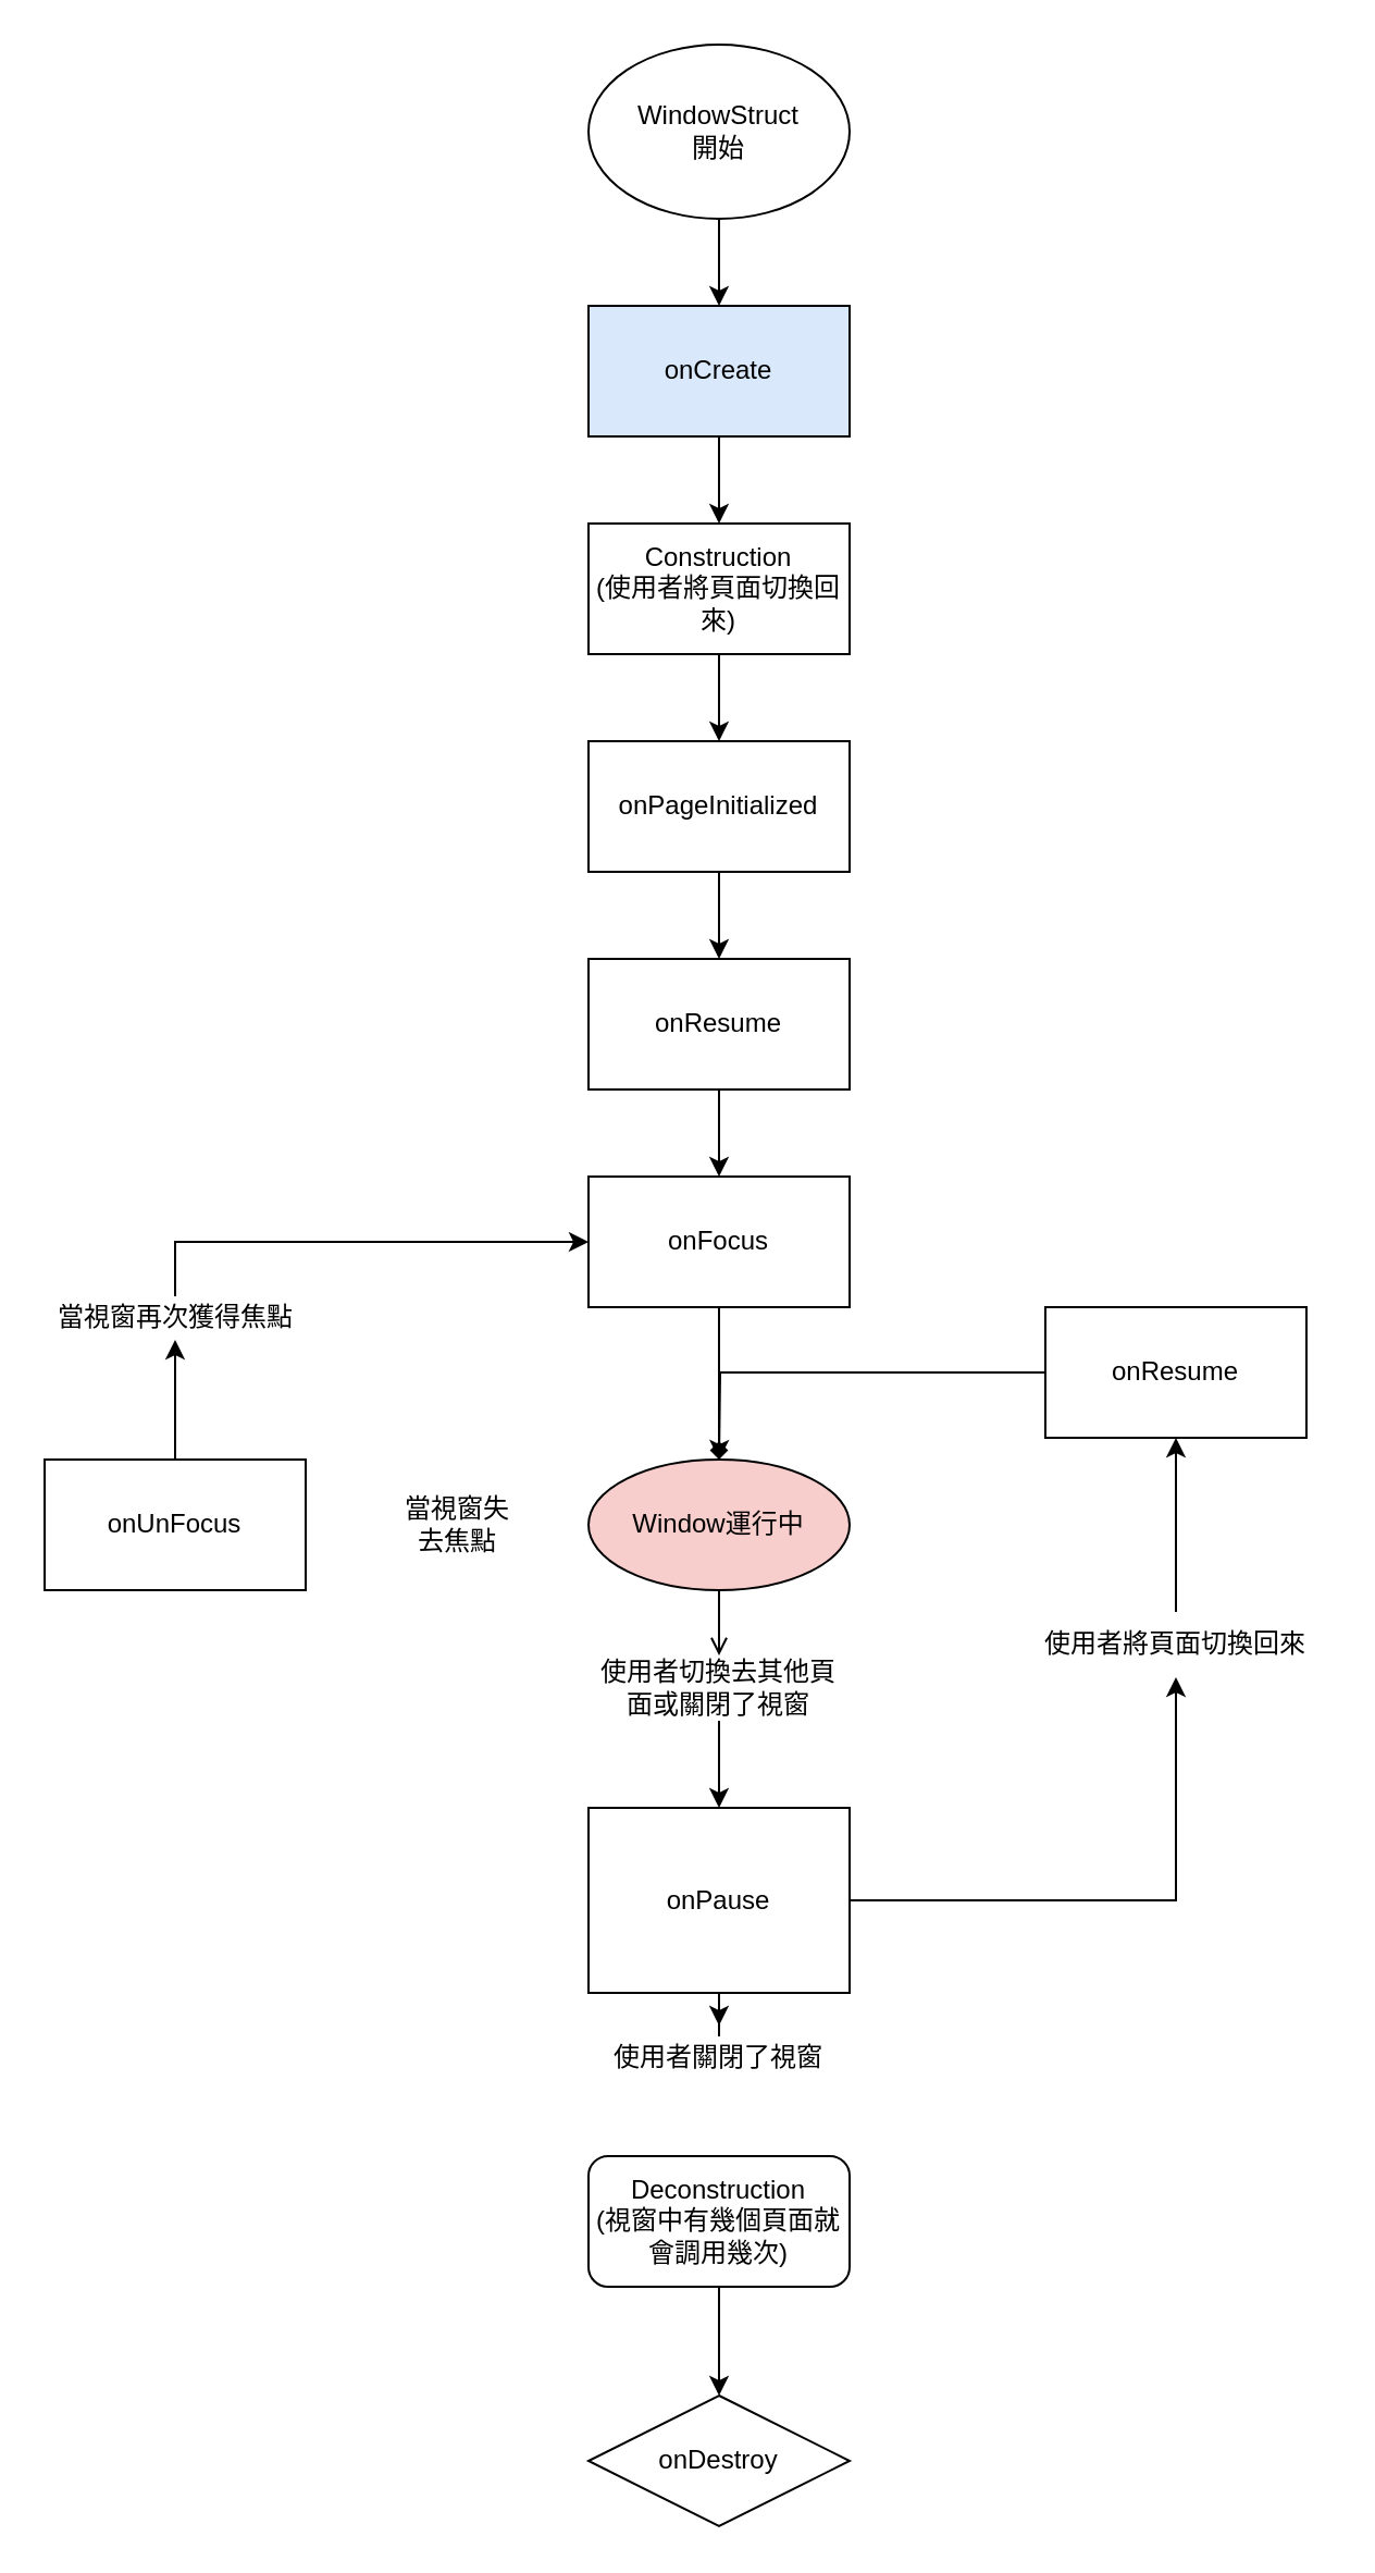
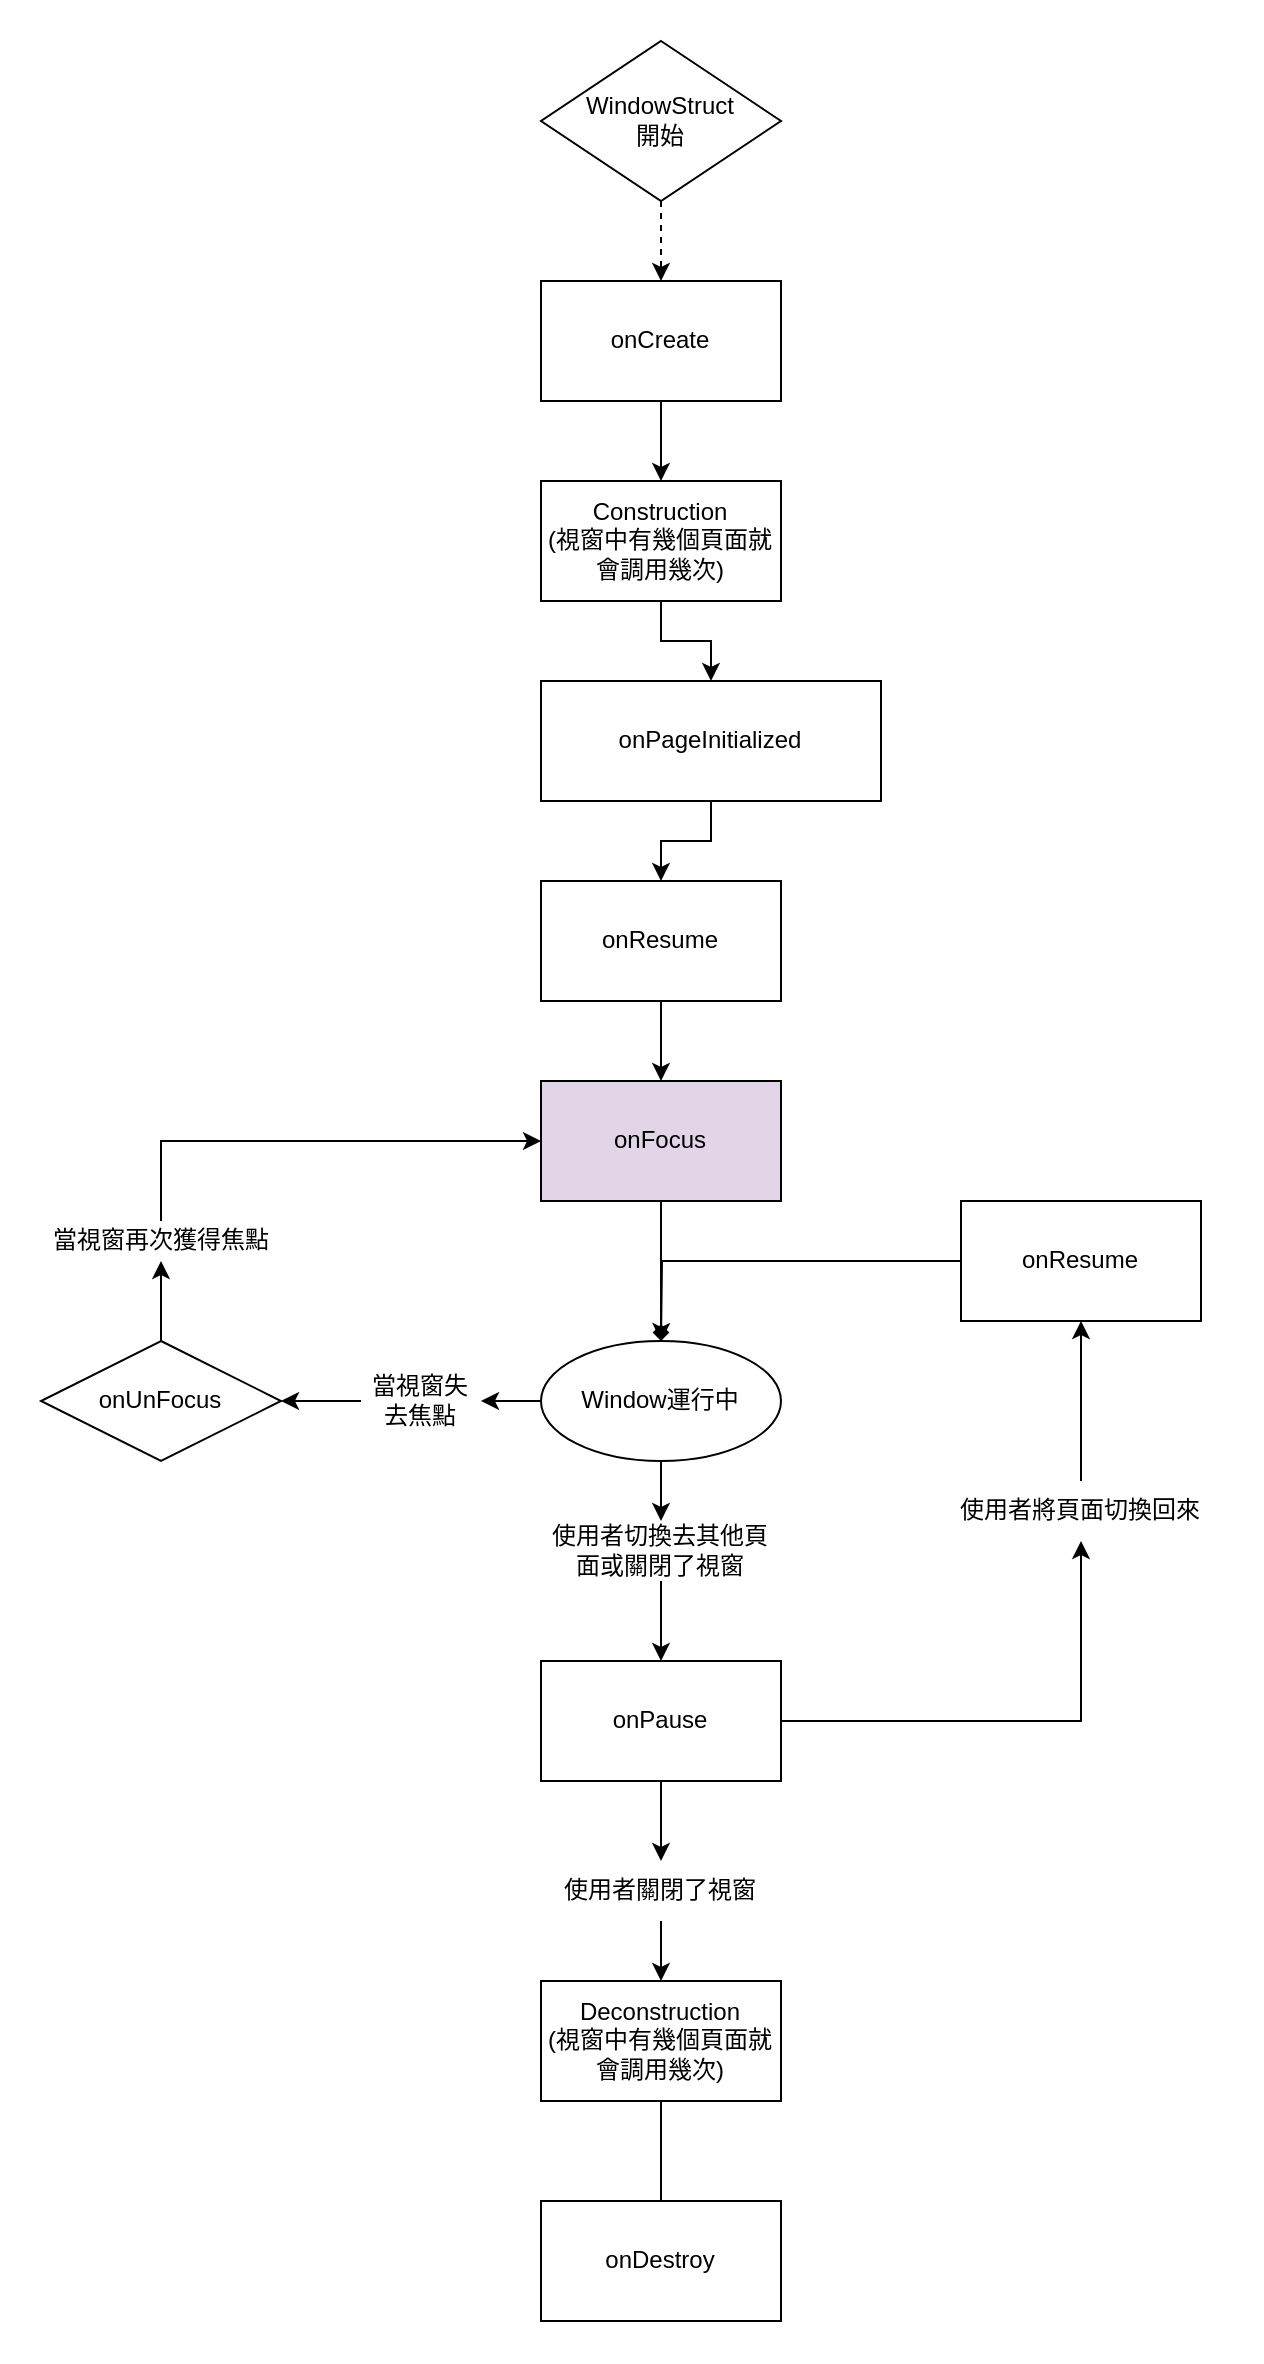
- <mxCell id="3" value="WindowStruct&lt;br&gt;開始" style="ellipse;whiteSpace=wrap;html=1;" parent="1" vertex="1"><mxGeometry x="270" y="20" width="120" height="80" as="geometry" /></mxCell>
+ <mxCell id="3" value="WindowStruct&lt;br&gt;開始" style="rhombus;whiteSpace=wrap;html=1;" parent="1" vertex="1"><mxGeometry x="270" y="20" width="120" height="80" as="geometry" /></mxCell>
- <mxCell id="2" value="" style="edgeStyle=orthogonalEdgeStyle;rounded=0;orthogonalLoop=1;jettySize=auto;html=1;" parent="1" source="3" target="5" edge="1"><mxGeometry relative="1" as="geometry" /></mxCell>
+ <mxCell id="2" value="" style="edgeStyle=orthogonalEdgeStyle;rounded=0;orthogonalLoop=1;jettySize=auto;html=1;dashed=1;" parent="1" source="3" target="5" edge="1"><mxGeometry relative="1" as="geometry" /></mxCell>
- <mxCell id="5" value="onCreate" style="whiteSpace=wrap;html=1;fillColor=#dae8fc;" parent="1" vertex="1"><mxGeometry x="270" y="140" width="120" height="60" as="geometry" /></mxCell>
+ <mxCell id="5" value="onCreate" style="whiteSpace=wrap;html=1;" parent="1" vertex="1"><mxGeometry x="270" y="140" width="120" height="60" as="geometry" /></mxCell>
- <mxCell id="7" value="Construction&lt;br&gt;(使用者將頁面切換回來)" style="whiteSpace=wrap;html=1;" parent="1" vertex="1"><mxGeometry x="270" y="240" width="120" height="60" as="geometry" /></mxCell>
+ <mxCell id="7" value="Construction&lt;br&gt;(視窗中有幾個頁面就會調用幾次)" style="whiteSpace=wrap;html=1;" parent="1" vertex="1"><mxGeometry x="270" y="240" width="120" height="60" as="geometry" /></mxCell>
- <mxCell id="9" value="onPageInitialized" style="whiteSpace=wrap;html=1;" parent="1" vertex="1"><mxGeometry x="270" y="340" width="120" height="60" as="geometry" /></mxCell>
+ <mxCell id="9" value="onPageInitialized" style="whiteSpace=wrap;html=1;" parent="1" vertex="1"><mxGeometry x="270" y="340" width="170" height="60" as="geometry" /></mxCell>
- <mxCell id="28" value="onFocus" style="whiteSpace=wrap;html=1;" parent="1" vertex="1"><mxGeometry x="270" y="540" width="120" height="60" as="geometry" /></mxCell>
+ <mxCell id="28" value="onFocus" style="whiteSpace=wrap;html=1;fillColor=#e1d5e7;" parent="1" vertex="1"><mxGeometry x="270" y="540" width="120" height="60" as="geometry" /></mxCell>
- <mxCell id="34" value="當視窗再次獲得焦點" style="text;html=1;align=center;verticalAlign=middle;resizable=0;points=[];autosize=1;strokeColor=none;fillColor=none;" parent="1" vertex="1"><mxGeometry x="20" y="595" width="120" height="20" as="geometry" /></mxCell>
+ <mxCell id="34" value="當視窗再次獲得焦點" style="text;html=1;align=center;verticalAlign=middle;resizable=0;points=[];autosize=1;strokeColor=none;fillColor=none;" parent="1" vertex="1"><mxGeometry y="610" width="120" height="20" as="geometry" x="20" /></mxCell>
- <mxCell id="32" value="onUnFocus" style="whiteSpace=wrap;html=1;" parent="1" vertex="1"><mxGeometry y="670" width="120" height="60" as="geometry" x="20" /></mxCell>
+ <mxCell id="32" value="onUnFocus" style="rhombus;whiteSpace=wrap;html=1;" parent="1" vertex="1"><mxGeometry y="670" width="120" height="60" as="geometry" x="20" /></mxCell>
+ <mxCell id="29" value="" style="edgeStyle=orthogonalEdgeStyle;rounded=0;orthogonalLoop=1;jettySize=auto;html=1;" parent="1" source="30" target="32" edge="1"><mxGeometry relative="1" as="geometry" /></mxCell>
+ <mxCell id="13" value="" style="edgeStyle=orthogonalEdgeStyle;rounded=0;orthogonalLoop=1;jettySize=auto;html=1;" edge="1" parent="1" source="14" target="30"><mxGeometry relative="1" as="geometry" /></mxCell>
- <mxCell id="14" value="Window運行中" style="ellipse;whiteSpace=wrap;html=1;fillColor=#f8cecc;" parent="1" vertex="1"><mxGeometry x="270" y="670" width="120" height="60" as="geometry" /></mxCell>
+ <mxCell id="14" value="Window運行中" style="ellipse;whiteSpace=wrap;html=1;" parent="1" vertex="1"><mxGeometry x="270" y="670" width="120" height="60" as="geometry" /></mxCell>
- <mxCell id="12" value="" style="edgeStyle=orthogonalEdgeStyle;rounded=0;orthogonalLoop=1;jettySize=auto;html=1;endArrow=open;" parent="1" source="14" target="22" edge="1"><mxGeometry relative="1" as="geometry" /></mxCell>
+ <mxCell id="12" value="" style="edgeStyle=orthogonalEdgeStyle;rounded=0;orthogonalLoop=1;jettySize=auto;html=1;" parent="1" source="14" target="22" edge="1"><mxGeometry relative="1" as="geometry" /></mxCell>
- <mxCell id="17" value="onPause" style="whiteSpace=wrap;html=1;" parent="1" vertex="1"><mxGeometry x="270" y="830" width="120" height="85" as="geometry" /></mxCell>
+ <mxCell id="17" value="onPause" style="whiteSpace=wrap;html=1;" parent="1" vertex="1"><mxGeometry x="270" y="830" width="120" height="60" as="geometry" /></mxCell>
+ <mxCell id="25" style="edgeStyle=orthogonalEdgeStyle;rounded=0;orthogonalLoop=1;jettySize=auto;html=1;exitX=0.5;exitY=1;exitDx=0;exitDy=0;entryX=0.5;entryY=0;entryDx=0;entryDy=0;" parent="1" source="26" target="19" edge="1"><mxGeometry relative="1" as="geometry" /></mxCell>
- <mxCell id="19" value="Deconstruction&lt;br&gt;(視窗中有幾個頁面就會調用幾次)" style="whiteSpace=wrap;html=1;rounded=1;" parent="1" vertex="1"><mxGeometry x="270" y="990" width="120" height="60" as="geometry" /></mxCell>
+ <mxCell id="19" value="Deconstruction&lt;br&gt;(視窗中有幾個頁面就會調用幾次)" style="whiteSpace=wrap;html=1;" parent="1" vertex="1"><mxGeometry x="270" y="990" width="120" height="60" as="geometry" /></mxCell>
- <mxCell id="18" value="" style="edgeStyle=orthogonalEdgeStyle;rounded=0;orthogonalLoop=1;jettySize=auto;html=1;" parent="1" source="19" target="20" edge="1"><mxGeometry relative="1" as="geometry" /></mxCell>
+ <mxCell id="18" value="" style="edgeStyle=orthogonalEdgeStyle;rounded=0;orthogonalLoop=1;jettySize=auto;html=1;endArrow=none;" parent="1" source="19" target="20" edge="1"><mxGeometry relative="1" as="geometry" /></mxCell>
- <mxCell id="20" value="onDestroy" style="rhombus;whiteSpace=wrap;html=1;" parent="1" vertex="1"><mxGeometry x="270" y="1100" width="120" height="60" as="geometry" /></mxCell>
+ <mxCell id="20" value="onDestroy" style="whiteSpace=wrap;html=1;" parent="1" vertex="1"><mxGeometry x="270" y="1100" width="120" height="60" as="geometry" /></mxCell>
